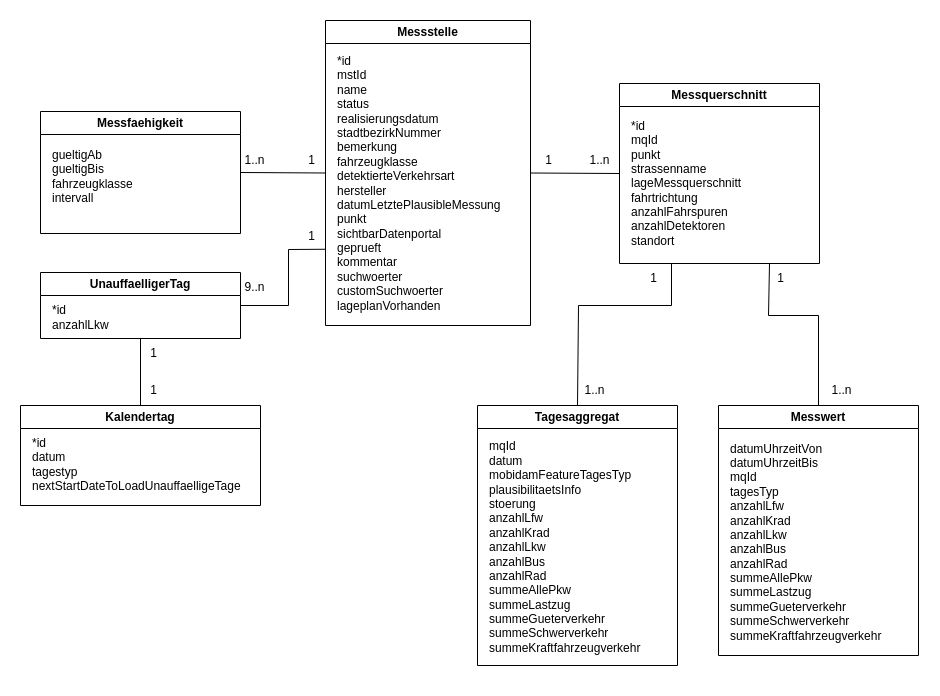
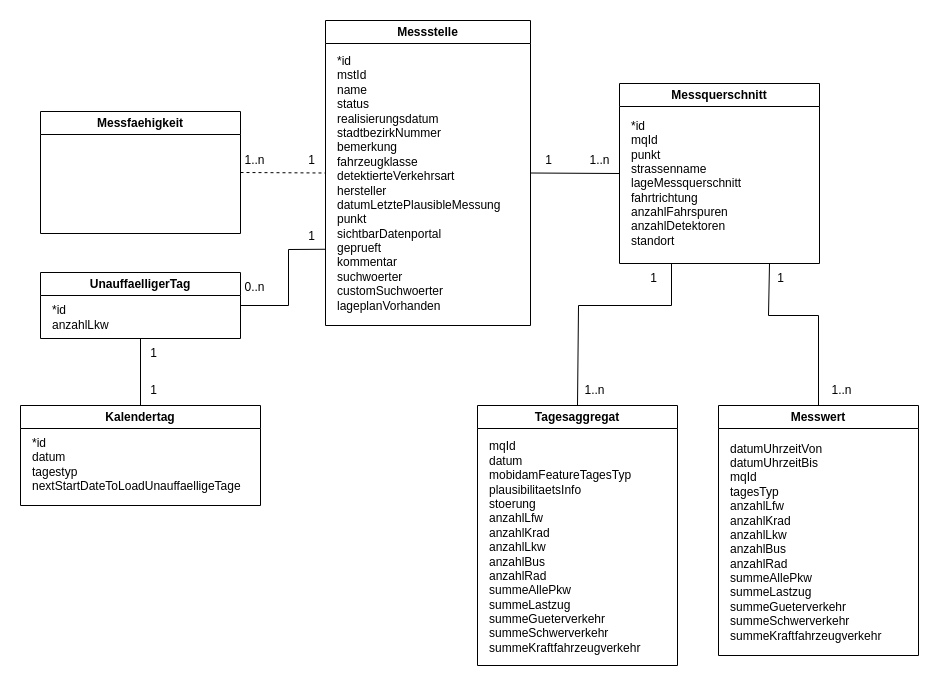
- <mxCell id="11" style="rounded=0;orthogonalLoop=1;jettySize=auto;html=1;exitX=1;exitY=0.5;exitDx=0;exitDy=0;startArrow=none;startFill=0;endArrow=none;endFill=0;entryX=0;entryY=0.5;entryDx=0;entryDy=0;" parent="1" source="9" target="5" edge="1"><mxGeometry relative="1" as="geometry"><mxPoint x="236" y="173" as="sourcePoint" /><mxPoint x="308" y="195" as="targetPoint" /></mxGeometry></mxCell>
+ <mxCell id="11" style="rounded=0;orthogonalLoop=1;jettySize=auto;html=1;exitX=1;exitY=0.5;exitDx=0;exitDy=0;startArrow=none;startFill=0;endArrow=none;endFill=0;entryX=0;entryY=0.5;entryDx=0;entryDy=0;dashed=1;" parent="1" source="9" target="5" edge="1"><mxGeometry relative="1" as="geometry"><mxPoint x="236" y="173" as="sourcePoint" /><mxPoint x="308" y="195" as="targetPoint" /></mxGeometry></mxCell>
- <mxCell id="10" value="gueltigAb&lt;div&gt;gueltigBis&lt;/div&gt;&lt;div&gt;fahrzeugklasse&lt;/div&gt;&lt;div&gt;intervall&lt;/div&gt;" style="text;html=1;align=left;verticalAlign=middle;resizable=0;points=[];autosize=1;strokeColor=none;fillColor=none;" parent="9" vertex="1"><mxGeometry x="10" y="30" width="100" height="70" as="geometry" /></mxCell>
- <mxCell id="19" value="9..n" style="text;html=1;align=center;verticalAlign=middle;resizable=0;points=[];autosize=1;strokeColor=none;fillColor=none;" parent="1" vertex="1"><mxGeometry x="234" y="272" width="40" height="30" as="geometry" /></mxCell>
+ <mxCell id="19" value="0..n" style="text;html=1;align=center;verticalAlign=middle;resizable=0;points=[];autosize=1;strokeColor=none;fillColor=none;" parent="1" vertex="1"><mxGeometry x="234" y="272" width="40" height="30" as="geometry" /></mxCell>
